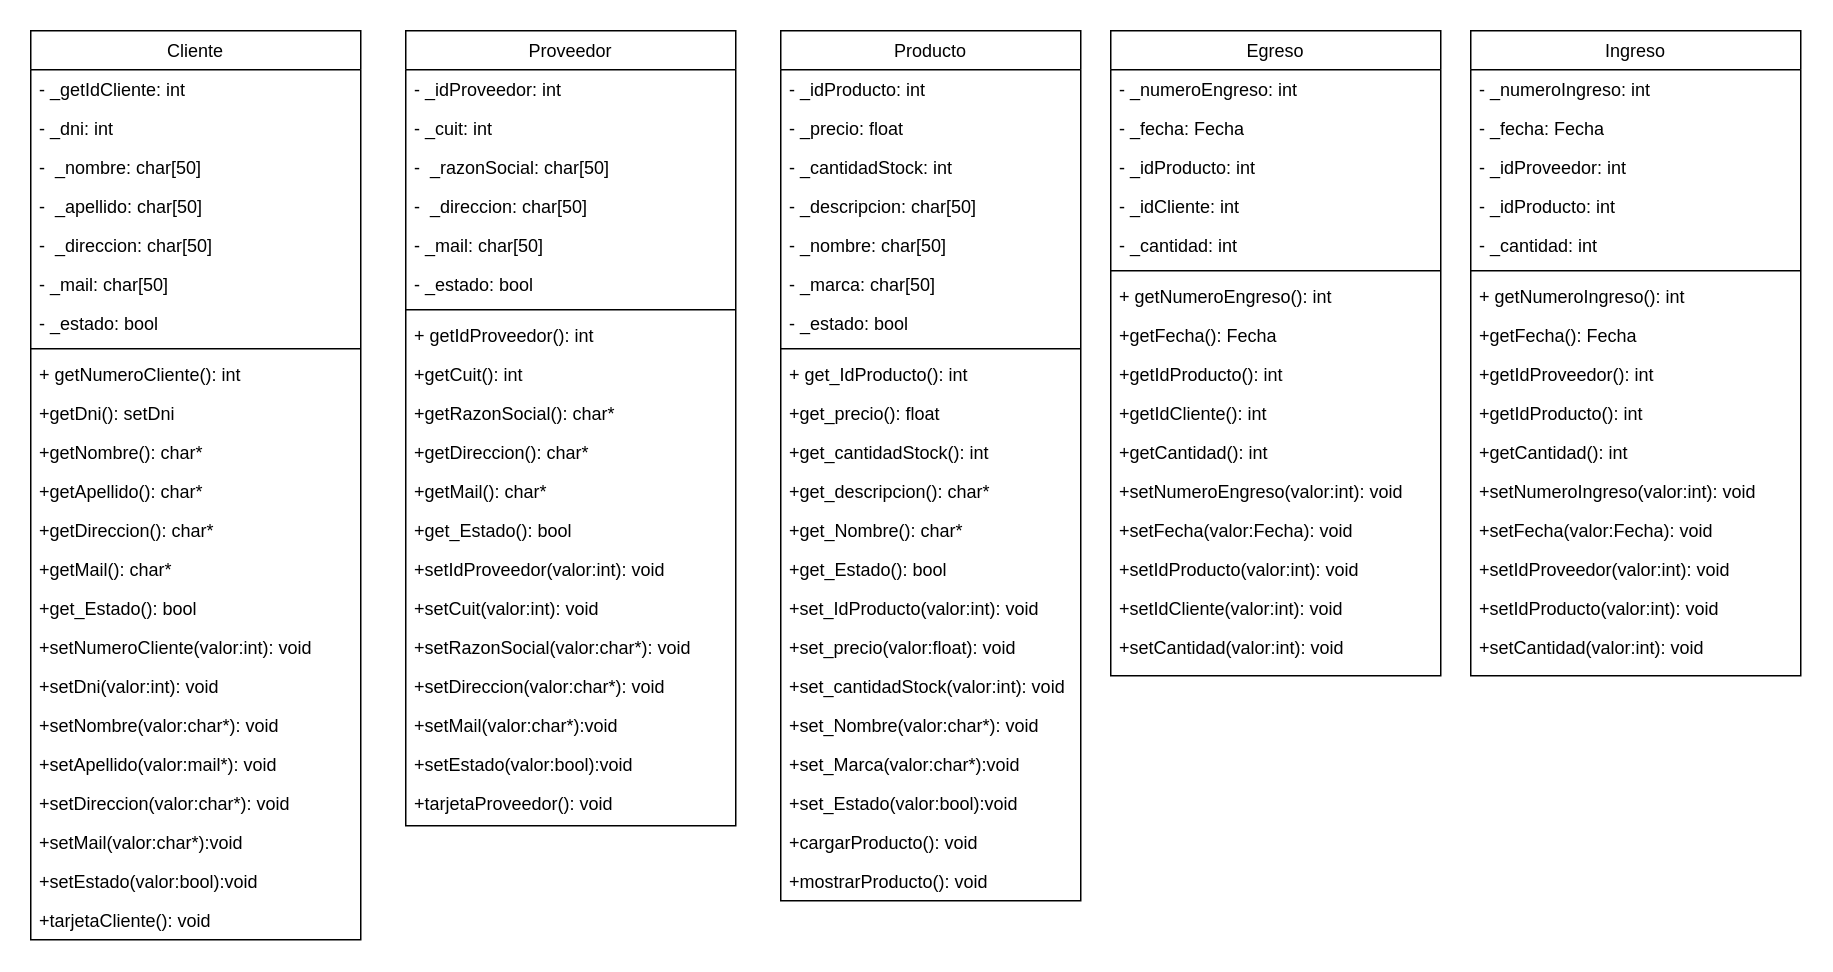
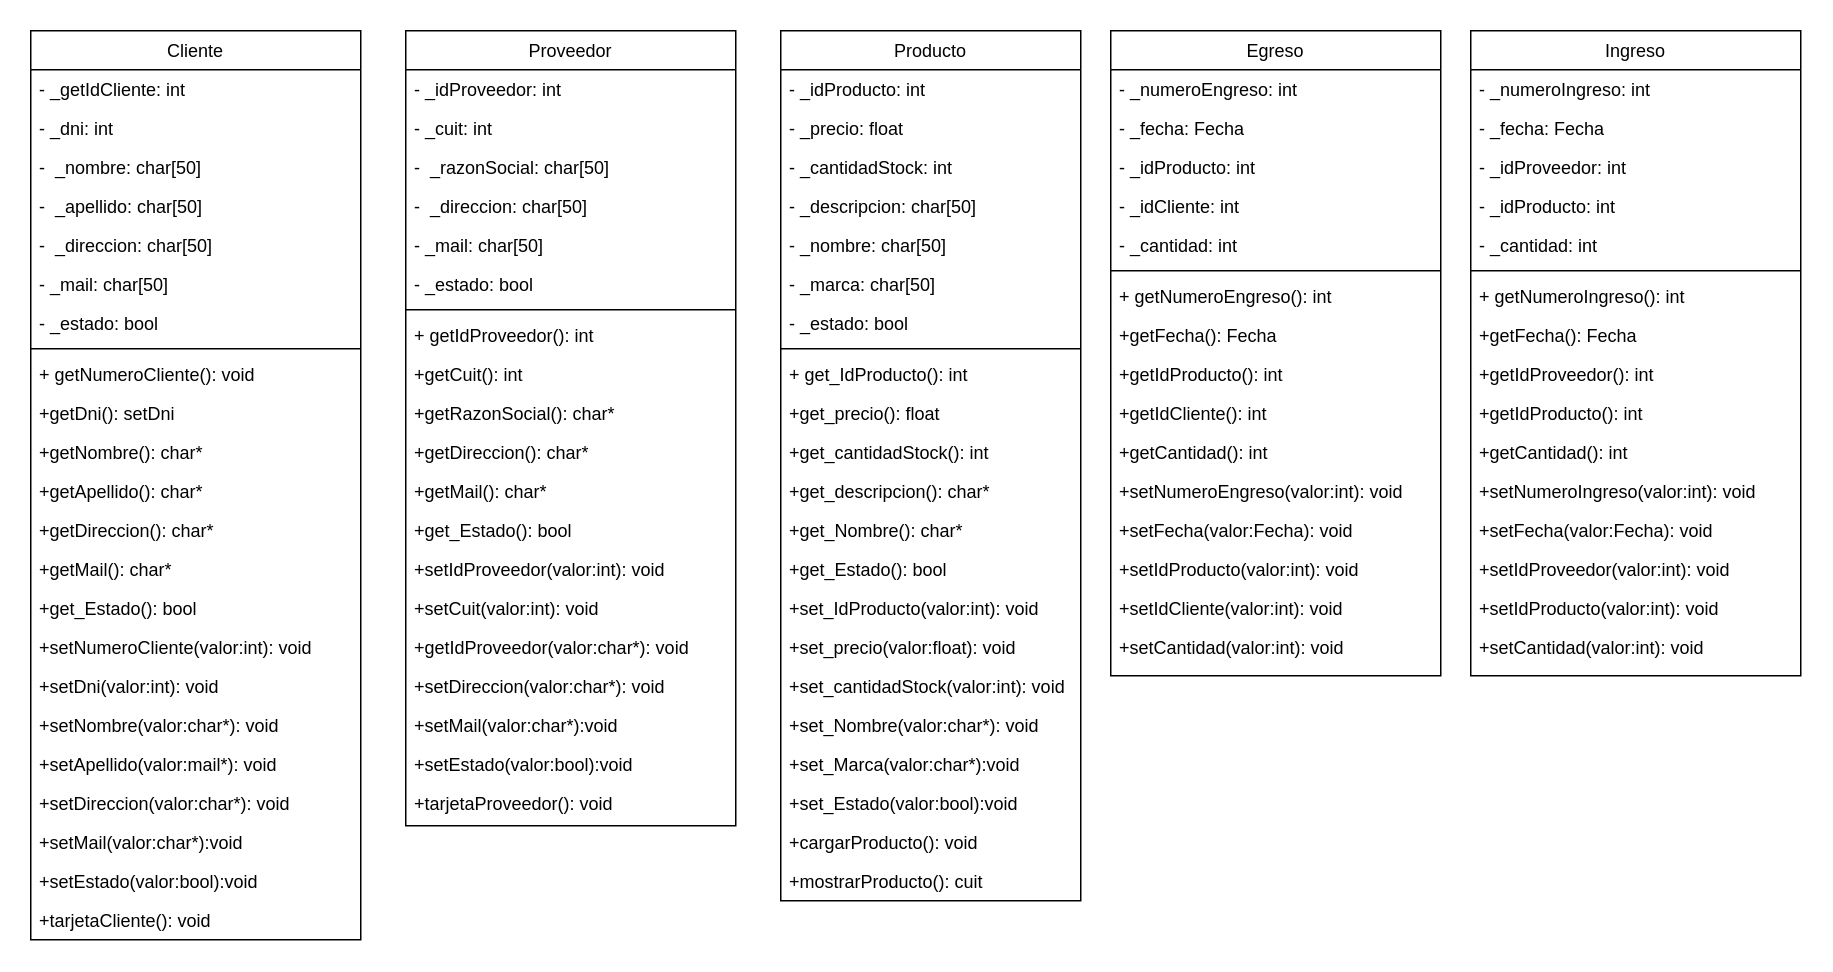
- <mxCell id="55" value="+ getNumeroCliente(): int" style="text;align=left;verticalAlign=top;spacingLeft=4;spacingRight=4;overflow=hidden;rotatable=0;points=[[0,0.5],[1,0.5]];portConstraint=eastwest;" vertex="1" parent="46"><mxGeometry y="216" width="220" height="26" as="geometry" /></mxCell>
+ <mxCell id="55" value="+ getNumeroCliente(): void" style="text;align=left;verticalAlign=top;spacingLeft=4;spacingRight=4;overflow=hidden;rotatable=0;points=[[0,0.5],[1,0.5]];portConstraint=eastwest;" vertex="1" parent="46"><mxGeometry y="216" width="220" height="26" as="geometry" /></mxCell>
- <mxCell id="41" value="+setRazonSocial(valor:char*): void" style="text;align=left;verticalAlign=top;spacingLeft=4;spacingRight=4;overflow=hidden;rotatable=0;points=[[0,0.5],[1,0.5]];portConstraint=eastwest;" vertex="1" parent="25"><mxGeometry y="398" width="220" height="26" as="geometry" /></mxCell>
+ <mxCell id="41" value="+getIdProveedor(valor:char*): void" style="text;align=left;verticalAlign=top;spacingLeft=4;spacingRight=4;overflow=hidden;rotatable=0;points=[[0,0.5],[1,0.5]];portConstraint=eastwest;" vertex="1" parent="25"><mxGeometry y="398" width="220" height="26" as="geometry" /></mxCell>
- <mxCell id="24" value="+mostrarProducto(): void" style="text;align=left;verticalAlign=top;spacingLeft=4;spacingRight=4;overflow=hidden;rotatable=0;points=[[0,0.5],[1,0.5]];portConstraint=eastwest;" vertex="1" parent="2"><mxGeometry y="554" width="200" height="26" as="geometry" /></mxCell>
+ <mxCell id="24" value="+mostrarProducto(): cuit" style="text;align=left;verticalAlign=top;spacingLeft=4;spacingRight=4;overflow=hidden;rotatable=0;points=[[0,0.5],[1,0.5]];portConstraint=eastwest;" vertex="1" parent="2"><mxGeometry y="554" width="200" height="26" as="geometry" /></mxCell>
